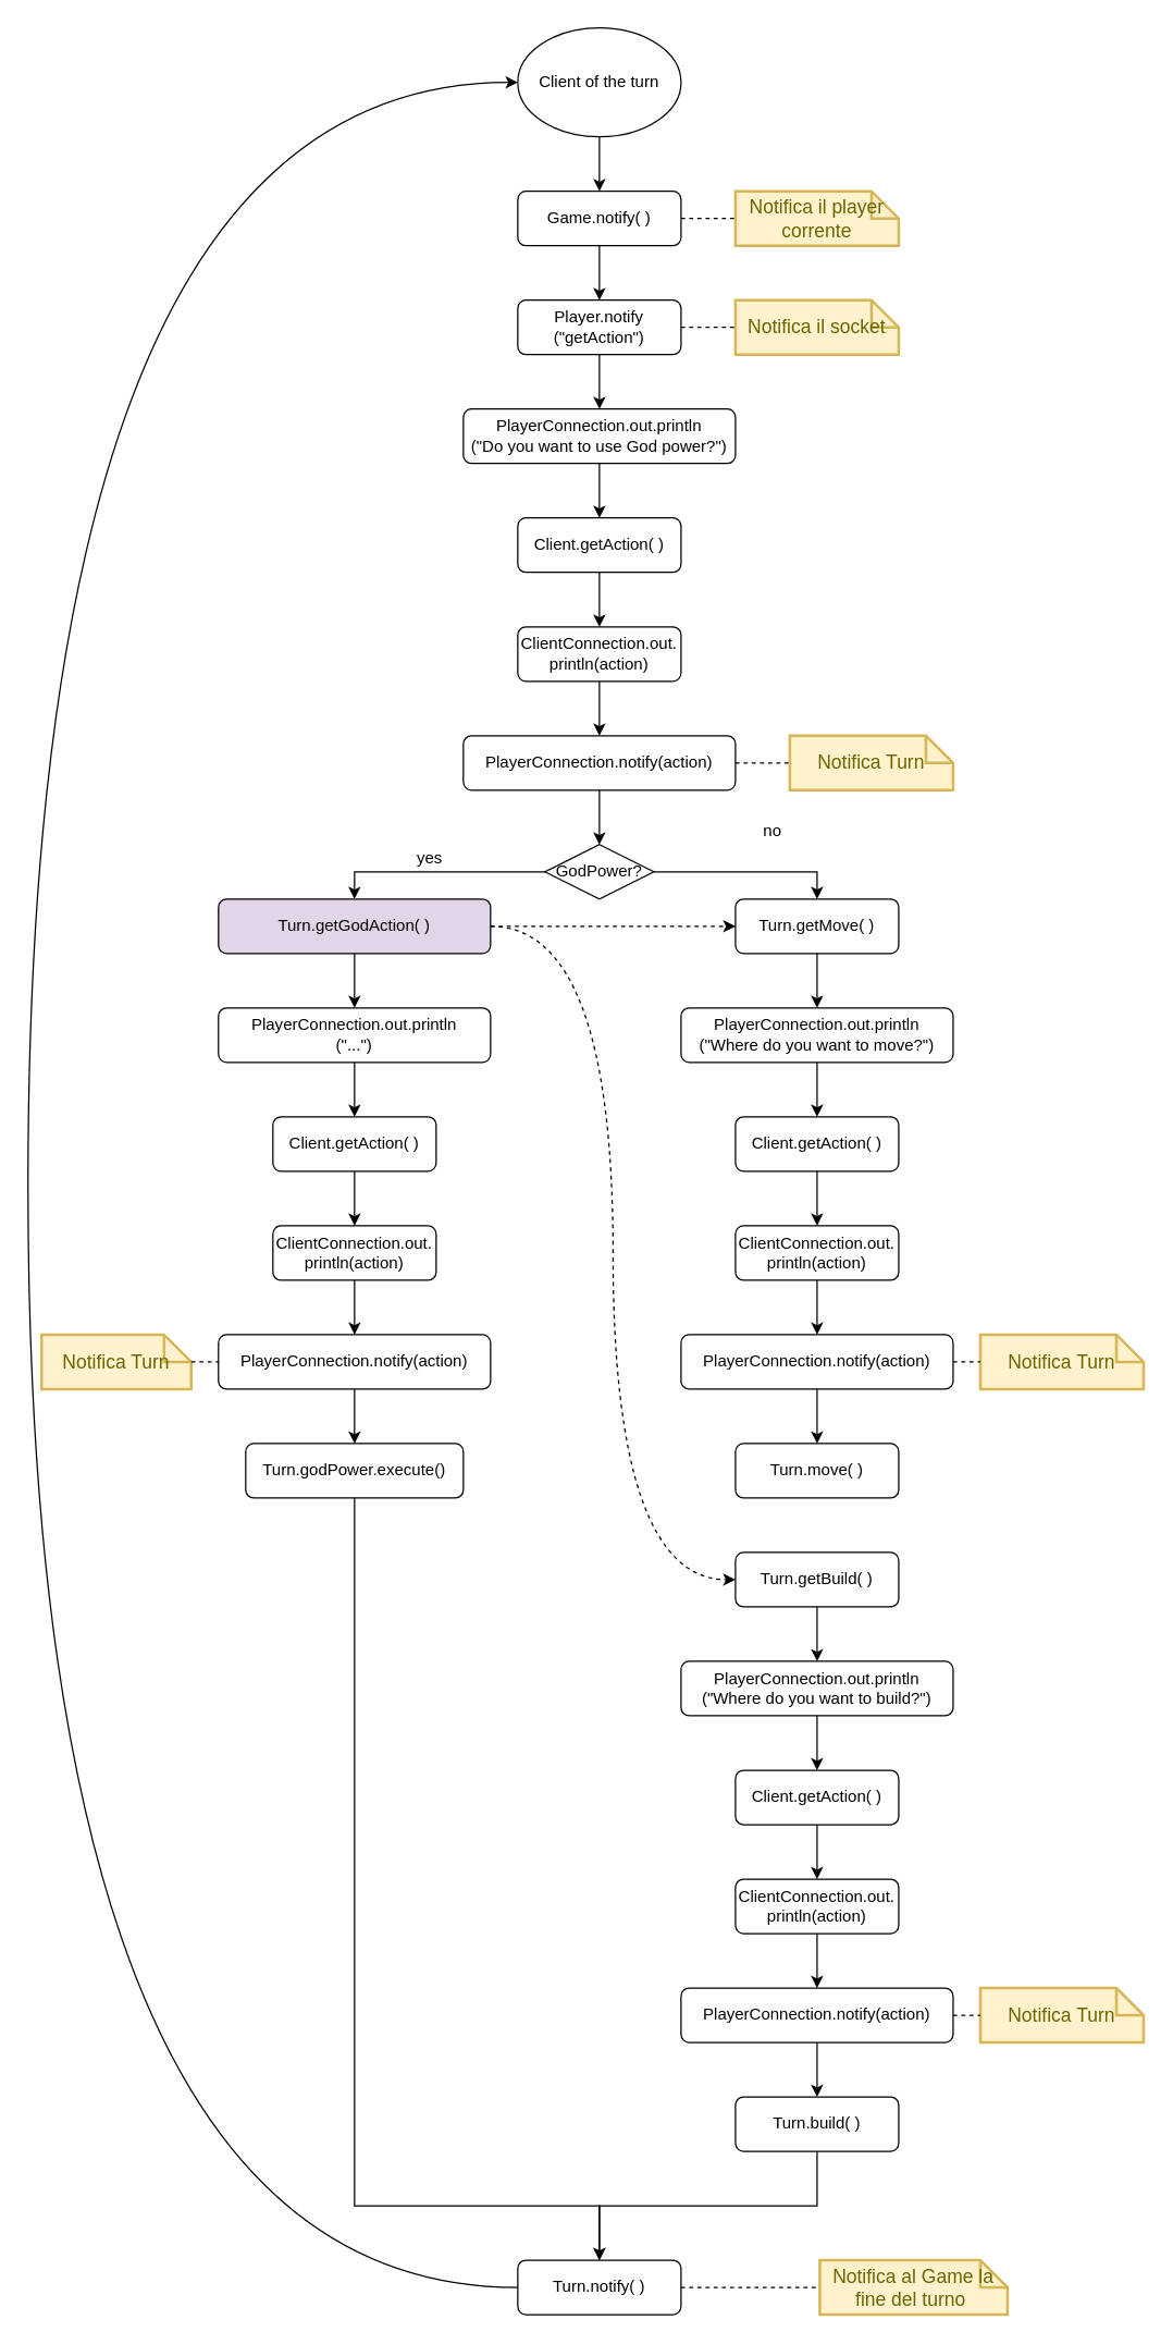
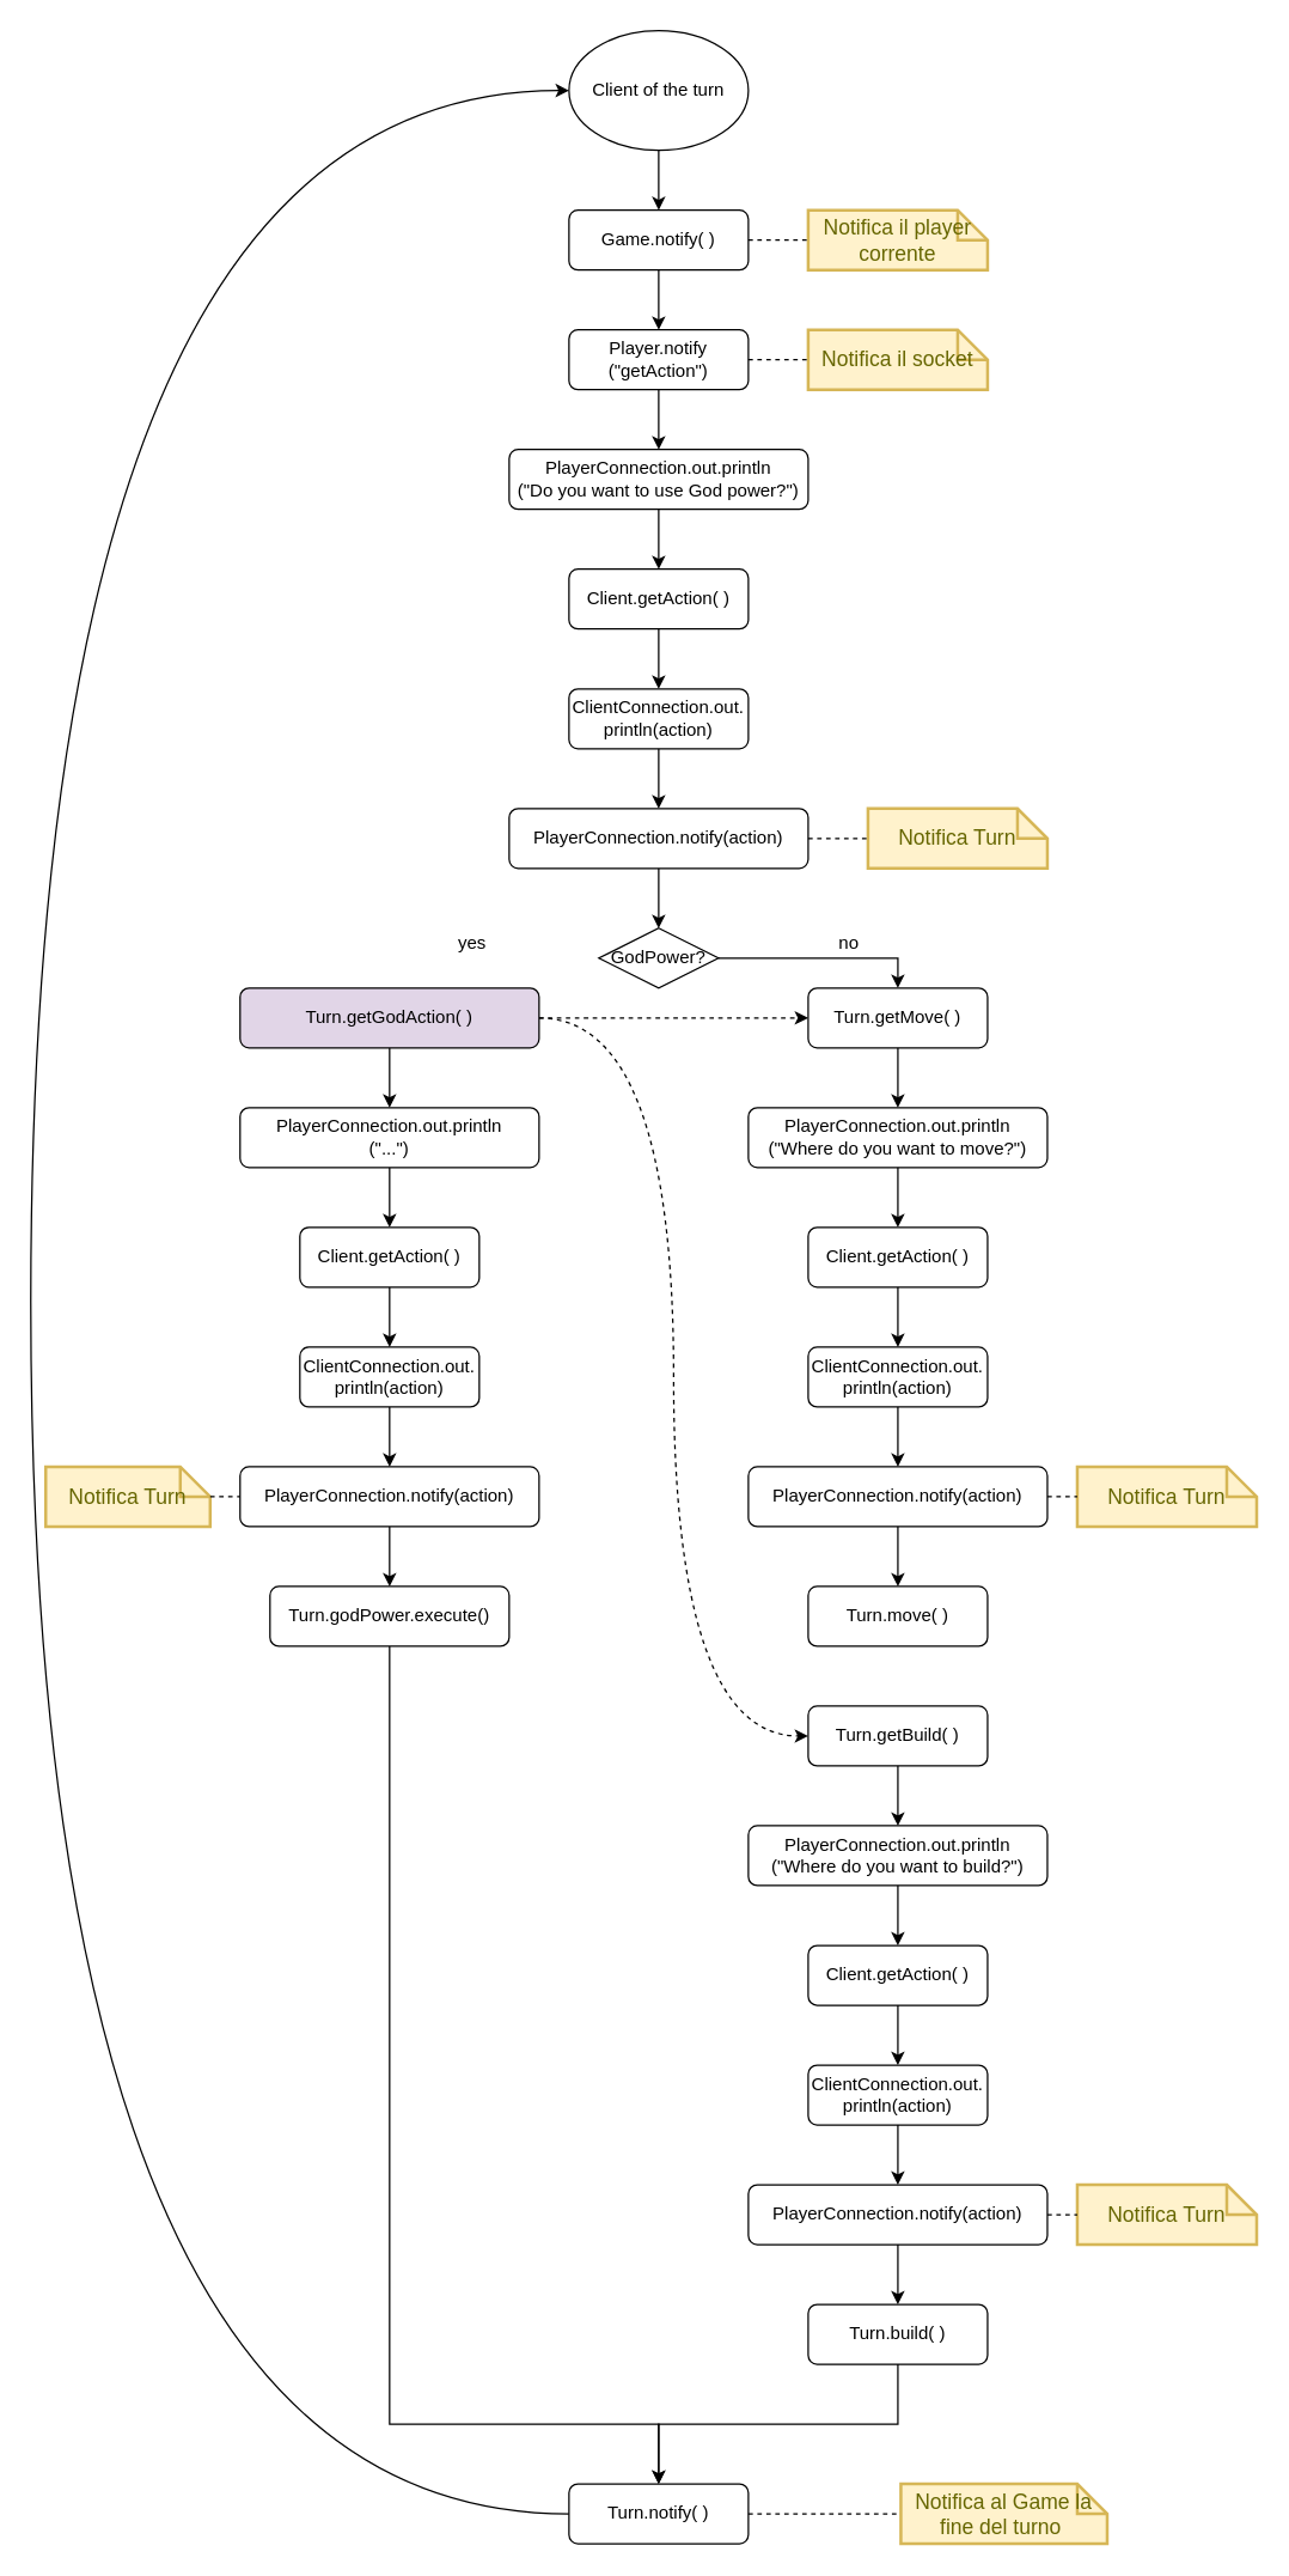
- <mxCell id="23" value="no" style="text;html=1;align=center;verticalAlign=middle;resizable=0;points=[];autosize=1;" vertex="1" parent="1"><mxGeometry x="552" y="600" width="30" height="20" as="geometry" /></mxCell>
+ <mxCell id="23" value="no" style="text;html=1;align=center;verticalAlign=middle;resizable=0;points=[];autosize=1;" vertex="1" parent="1"><mxGeometry x="552" y="620" width="30" height="20" as="geometry" /></mxCell>
- <mxCell id="21" style="edgeStyle=orthogonalEdgeStyle;rounded=0;orthogonalLoop=1;jettySize=auto;html=1;exitX=0;exitY=0.5;exitDx=0;exitDy=0;entryX=0.5;entryY=0;entryDx=0;entryDy=0;" edge="1" parent="1" source="22" target="53"><mxGeometry relative="1" as="geometry"><mxPoint x="150" y="640" as="targetPoint" /></mxGeometry></mxCell>
